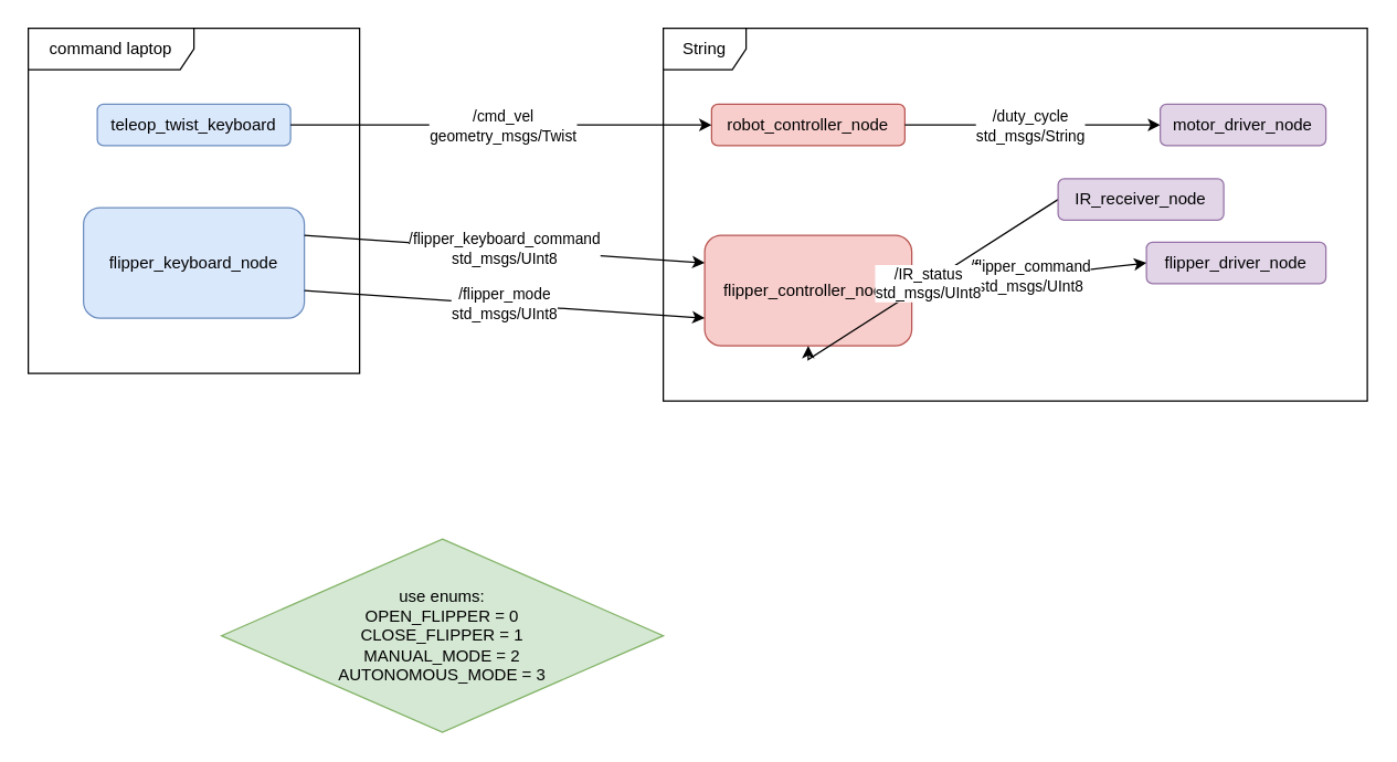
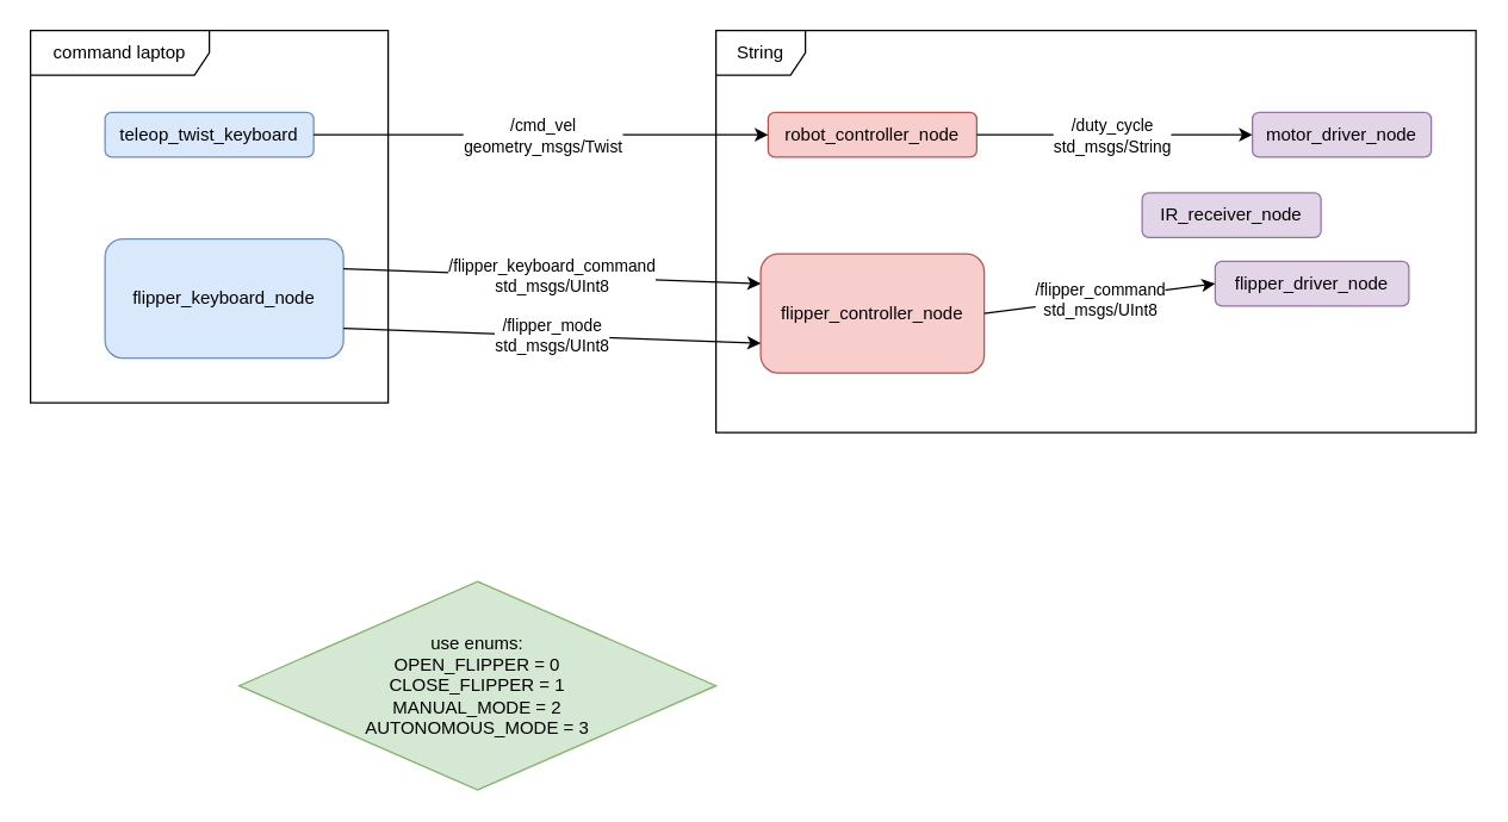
- <mxCell id="21" value="" style="endArrow=classic;html=1;rounded=0;exitX=0;exitY=0.5;exitDx=0;exitDy=0;entryX=0.5;entryY=1;entryDx=0;entryDy=0;" edge="1" parent="1" source="23" target="11"><mxGeometry relative="1" as="geometry"><mxPoint x="640" y="320" as="sourcePoint" /><mxPoint x="790" y="320" as="targetPoint" /><Array as="points"><mxPoint x="585" y="260" /></Array></mxGeometry></mxCell>
- <mxCell id="22" value="/IR_status&lt;br&gt;std_msgs/UInt8" style="edgeLabel;resizable=0;html=1;align=center;verticalAlign=middle;" connectable="0" vertex="1" parent="21"><mxGeometry relative="1" as="geometry" /></mxCell>
- <mxCell id="12" value="flipper_keyboard_node" style="rounded=1;html=1;fillColor=#dae8fc;strokeColor=#6c8ebf;verticalAlign=middle;whiteSpace=wrap;" parent="1" vertex="1"><mxGeometry x="60" y="150" width="160" height="80" as="geometry" /></mxCell>
+ <mxCell id="12" value="flipper_keyboard_node" style="rounded=1;html=1;fillColor=#dae8fc;strokeColor=#6c8ebf;verticalAlign=middle;whiteSpace=wrap;" parent="1" vertex="1"><mxGeometry x="70" y="160" width="160" height="80" as="geometry" /></mxCell>
- <mxCell id="15" value="flipper_driver_node" style="rounded=1;whiteSpace=wrap;html=1;fillColor=#e1d5e7;strokeColor=#9673a6;" parent="1" vertex="1"><mxGeometry x="830" y="175" width="130" height="30" as="geometry" /></mxCell>
+ <mxCell id="15" value="flipper_driver_node" style="rounded=1;whiteSpace=wrap;html=1;fillColor=#e1d5e7;strokeColor=#9673a6;" parent="1" vertex="1"><mxGeometry x="815" y="175" width="130" height="30" as="geometry" /></mxCell>
